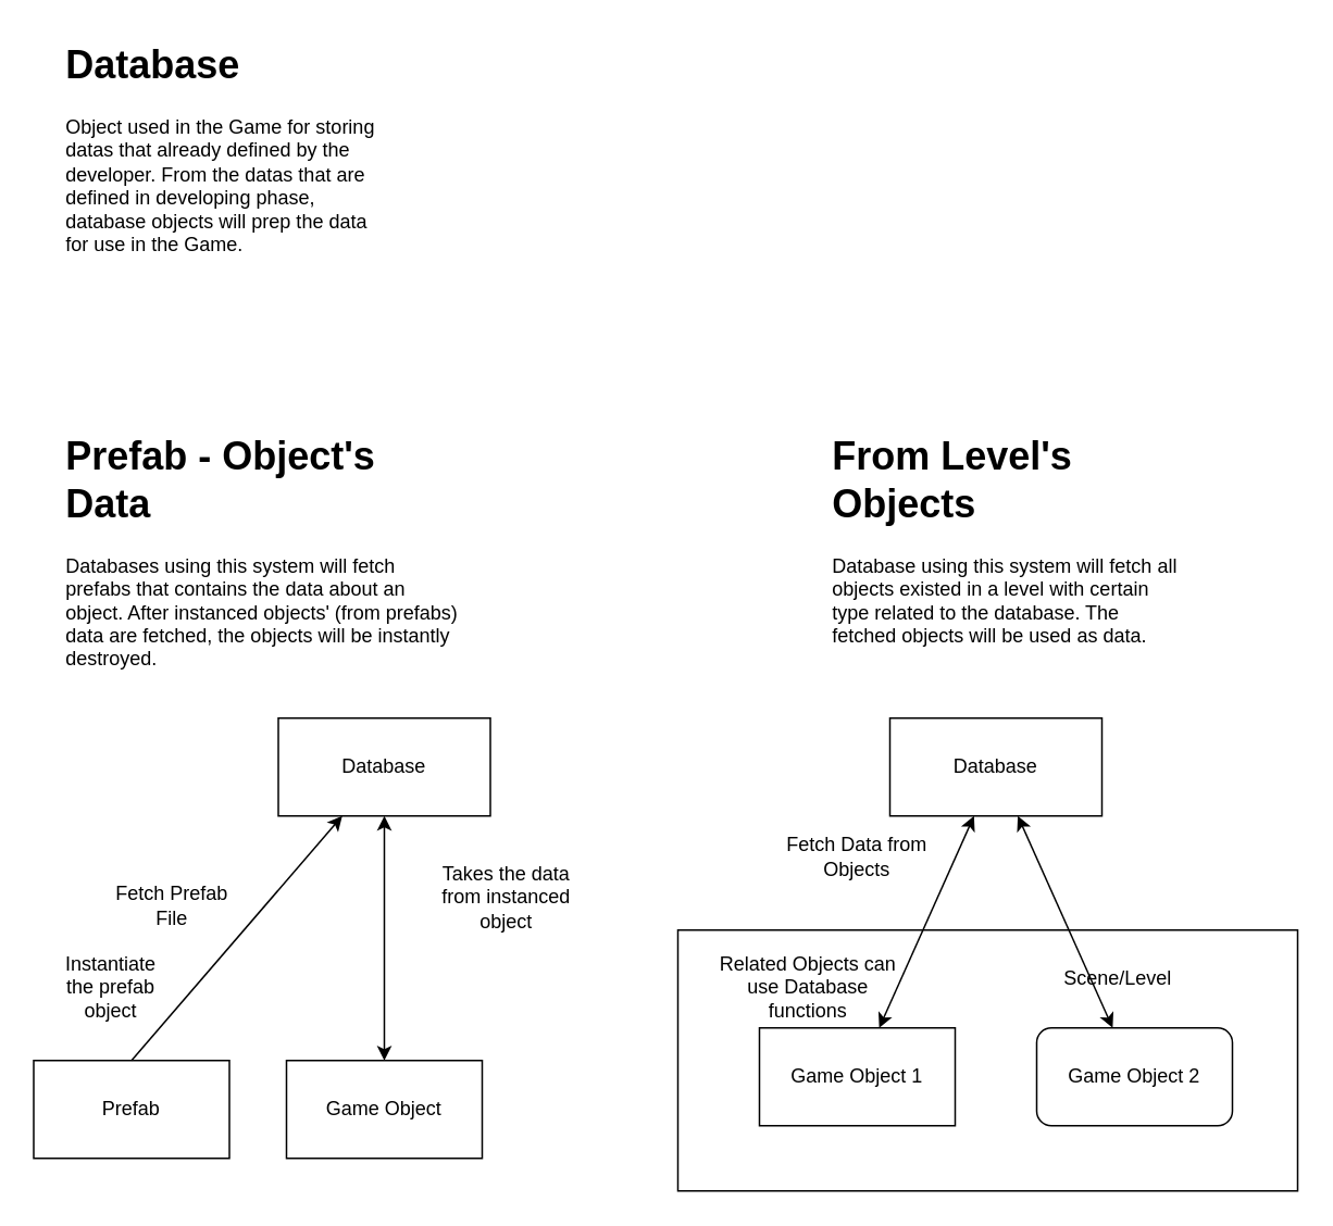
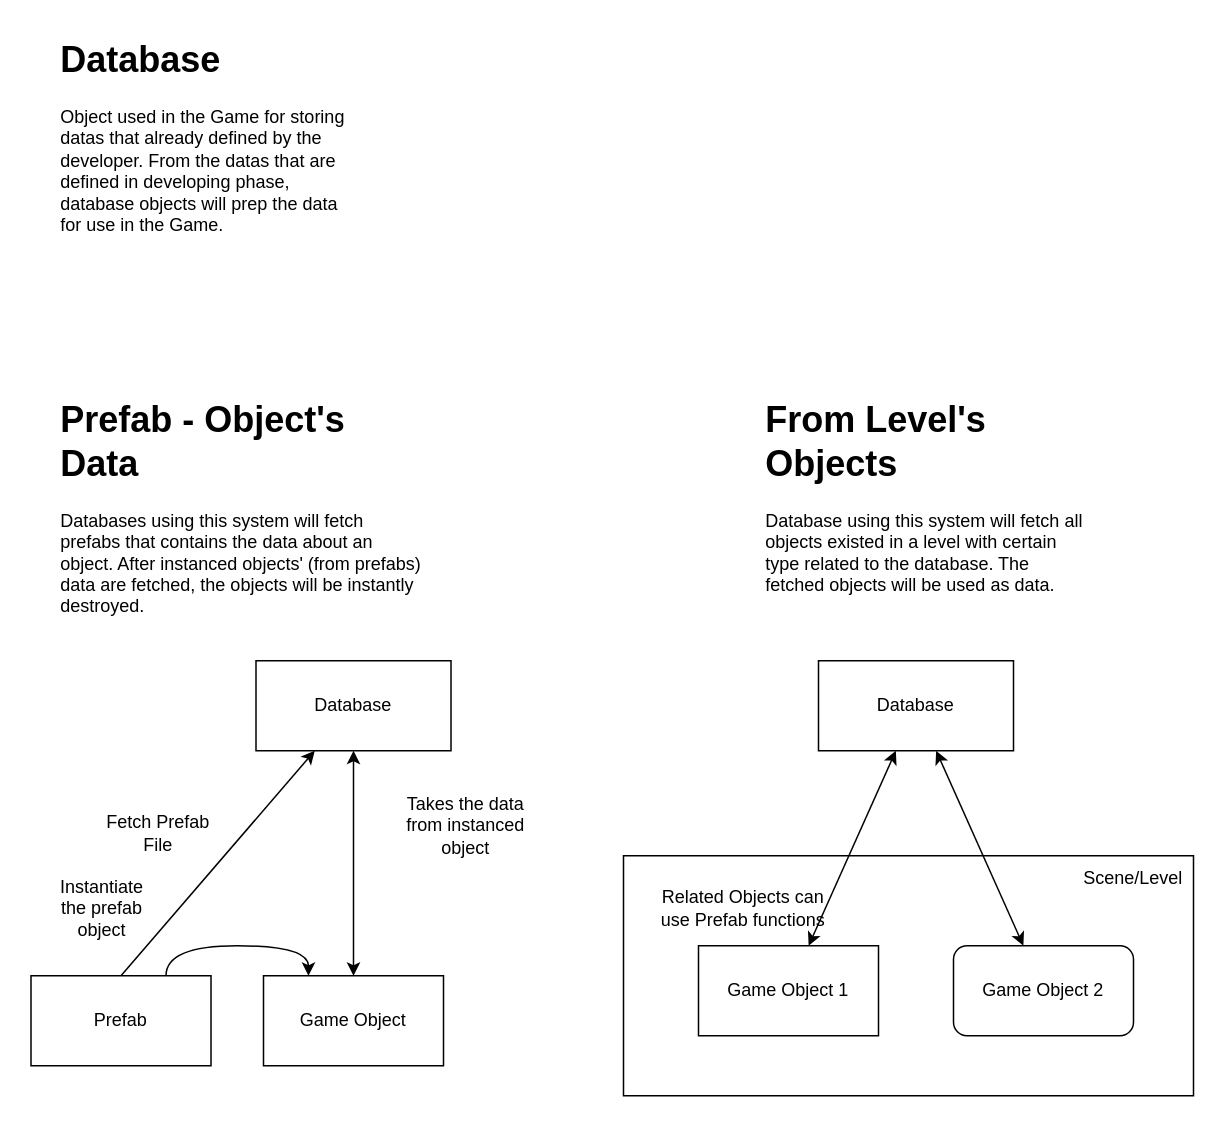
- <mxCell id="20" value="Fetch Data from Objects" style="text;html=1;strokeColor=none;fillColor=none;align=center;verticalAlign=middle;whiteSpace=wrap;rounded=0;" parent="1" vertex="1"><mxGeometry x="475" y="510" width="100" height="30" as="geometry" /></mxCell>
- <mxCell id="22" value="Scene/Level" style="text;html=1;strokeColor=none;fillColor=none;align=center;verticalAlign=middle;whiteSpace=wrap;rounded=0;" vertex="1" parent="1"><mxGeometry x="645" y="585" width="80" height="30" as="geometry" /></mxCell>
+ <mxCell id="22" value="Scene/Level" style="text;html=1;strokeColor=none;fillColor=none;align=center;verticalAlign=middle;whiteSpace=wrap;rounded=0;" vertex="1" parent="1"><mxGeometry x="715" y="570" width="80" height="30" as="geometry" /></mxCell>
- <mxCell id="21" value="Related Objects can use Database functions" style="text;html=1;strokeColor=none;fillColor=none;align=center;verticalAlign=middle;whiteSpace=wrap;rounded=0;" parent="1" vertex="1"><mxGeometry x="435" y="590" width="120" height="30" as="geometry" /></mxCell>
+ <mxCell id="21" value="Related Objects can use Prefab functions" style="text;html=1;strokeColor=none;fillColor=none;align=center;verticalAlign=middle;whiteSpace=wrap;rounded=0;" parent="1" vertex="1"><mxGeometry x="435" y="590" width="120" height="30" as="geometry" /></mxCell>
+ <mxCell id="11" value="" style="endArrow=classic;html=1;exitX=0.75;exitY=0;exitDx=0;exitDy=0;entryX=0.25;entryY=0;entryDx=0;entryDy=0;edgeStyle=orthogonalEdgeStyle;curved=1;" parent="1" source="7" target="10" edge="1"><mxGeometry width="50" height="50" relative="1" as="geometry"><mxPoint x="345" y="580" as="sourcePoint" /><mxPoint x="395" y="530" as="targetPoint" /><Array as="points"><mxPoint x="110" y="630" /><mxPoint x="205" y="630" /></Array></mxGeometry></mxCell>
